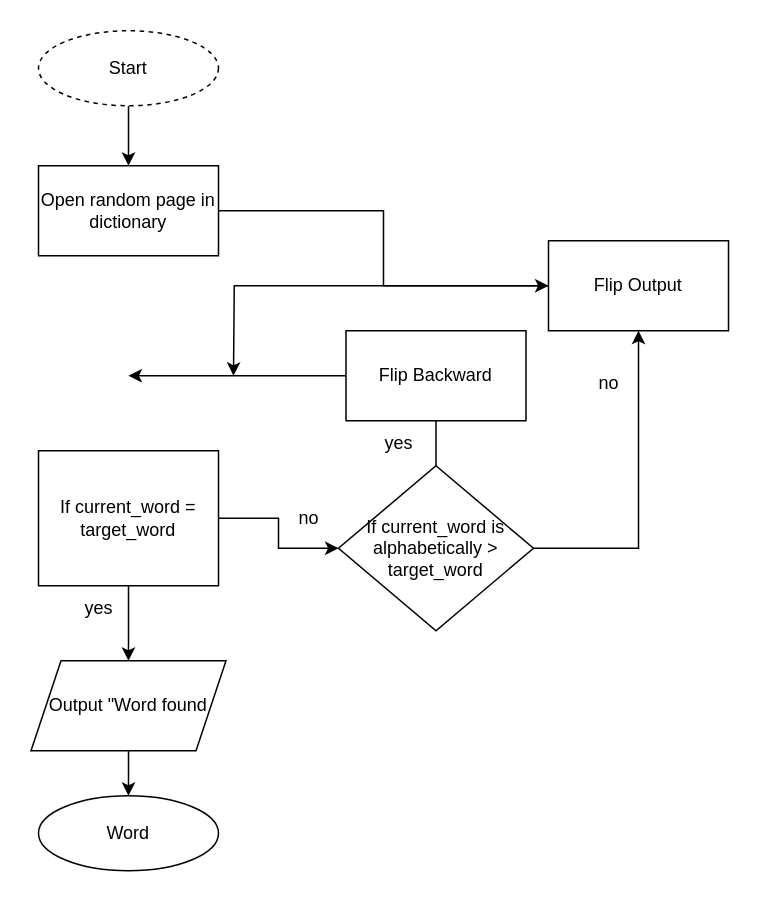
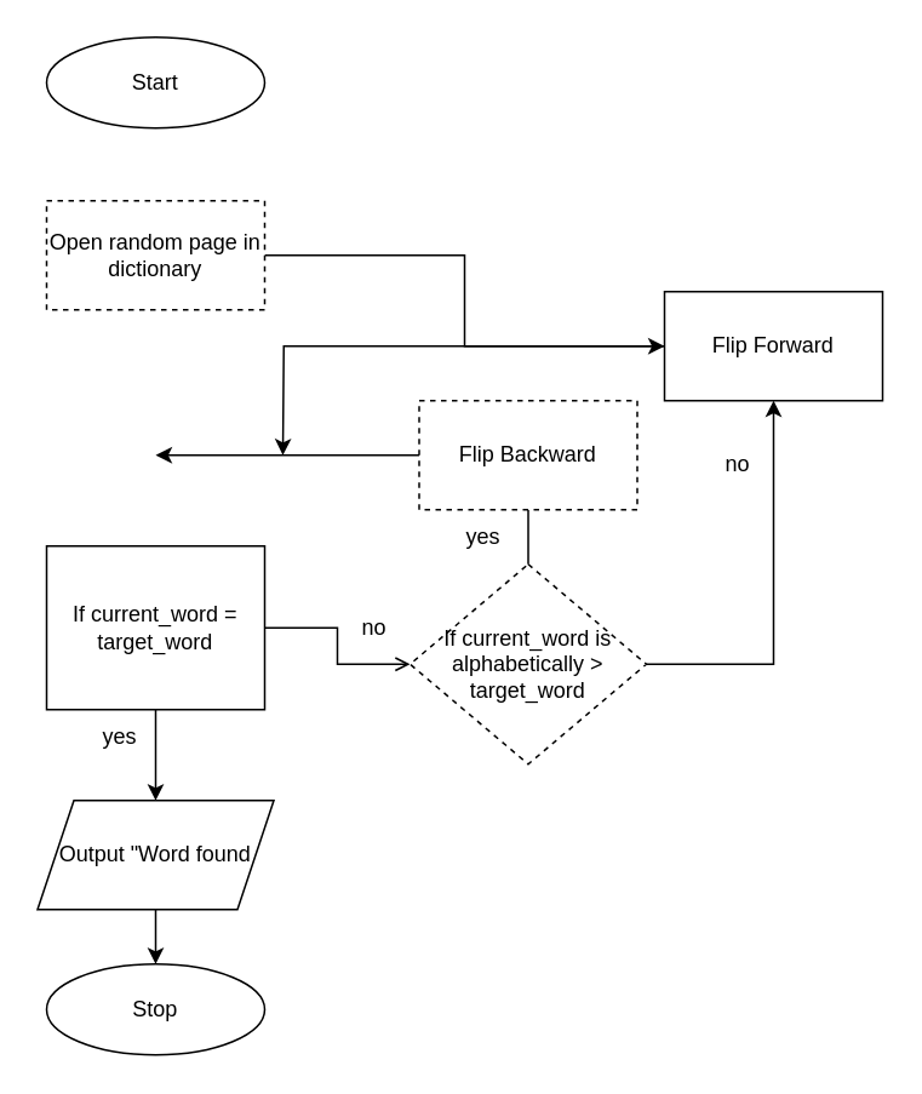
- <mxCell id="3" value="Start" style="ellipse;whiteSpace=wrap;html=1;dashed=1;" vertex="1" parent="1"><mxGeometry x="25" y="20" width="120" height="50" as="geometry" /></mxCell>
+ <mxCell id="3" value="Start" style="ellipse;whiteSpace=wrap;html=1;" vertex="1" parent="1"><mxGeometry x="25" y="20" width="120" height="50" as="geometry" /></mxCell>
- <mxCell id="2" style="edgeStyle=orthogonalEdgeStyle;rounded=0;orthogonalLoop=1;jettySize=auto;html=1;" edge="1" parent="1" source="3" target="5"><mxGeometry relative="1" as="geometry" /></mxCell>
- <mxCell id="5" value="Open random page in dictionary" style="rounded=0;whiteSpace=wrap;html=1;" vertex="1" parent="1"><mxGeometry x="25" y="110" width="120" height="60" as="geometry" /></mxCell>
+ <mxCell id="5" value="Open random page in dictionary" style="rounded=0;whiteSpace=wrap;html=1;dashed=1;" vertex="1" parent="1"><mxGeometry x="25" y="110" width="120" height="60" as="geometry" /></mxCell>
- <mxCell id="16" value="Flip Output" style="rounded=0;whiteSpace=wrap;html=1;" vertex="1" parent="1"><mxGeometry x="365" y="160" width="120" height="60" as="geometry" /></mxCell>
+ <mxCell id="16" value="Flip Forward" style="rounded=0;whiteSpace=wrap;html=1;" vertex="1" parent="1"><mxGeometry x="365" y="160" width="120" height="60" as="geometry" /></mxCell>
- <mxCell id="18" value="Flip Backward" style="rounded=0;whiteSpace=wrap;html=1;" vertex="1" parent="1"><mxGeometry x="230" y="220" width="120" height="60" as="geometry" /></mxCell>
+ <mxCell id="18" value="Flip Backward" style="rounded=0;whiteSpace=wrap;html=1;dashed=1;" vertex="1" parent="1"><mxGeometry x="230" y="220" width="120" height="60" as="geometry" /></mxCell>
- <mxCell id="7" style="edgeStyle=orthogonalEdgeStyle;rounded=0;orthogonalLoop=1;jettySize=auto;html=1;" edge="1" parent="1" source="8" target="14"><mxGeometry relative="1" as="geometry" /></mxCell>
+ <mxCell id="7" style="edgeStyle=orthogonalEdgeStyle;rounded=0;orthogonalLoop=1;jettySize=auto;html=1;endArrow=open;" edge="1" parent="1" source="8" target="14"><mxGeometry relative="1" as="geometry" /></mxCell>
- <mxCell id="14" value="If current_word is alphabetically &amp;gt; target_word" style="rhombus;whiteSpace=wrap;html=1;" vertex="1" parent="1"><mxGeometry x="225" y="310" width="130" height="110" as="geometry" /></mxCell>
+ <mxCell id="14" value="If current_word is alphabetically &amp;gt; target_word" style="rhombus;whiteSpace=wrap;html=1;dashed=1;" vertex="1" parent="1"><mxGeometry x="225" y="310" width="130" height="110" as="geometry" /></mxCell>
- <mxCell id="22" value="Word" style="ellipse;whiteSpace=wrap;html=1;" vertex="1" parent="1"><mxGeometry x="25" y="530" width="120" height="50" as="geometry" /></mxCell>
+ <mxCell id="22" value="Stop" style="ellipse;whiteSpace=wrap;html=1;" vertex="1" parent="1"><mxGeometry x="25" y="530" width="120" height="50" as="geometry" /></mxCell>
